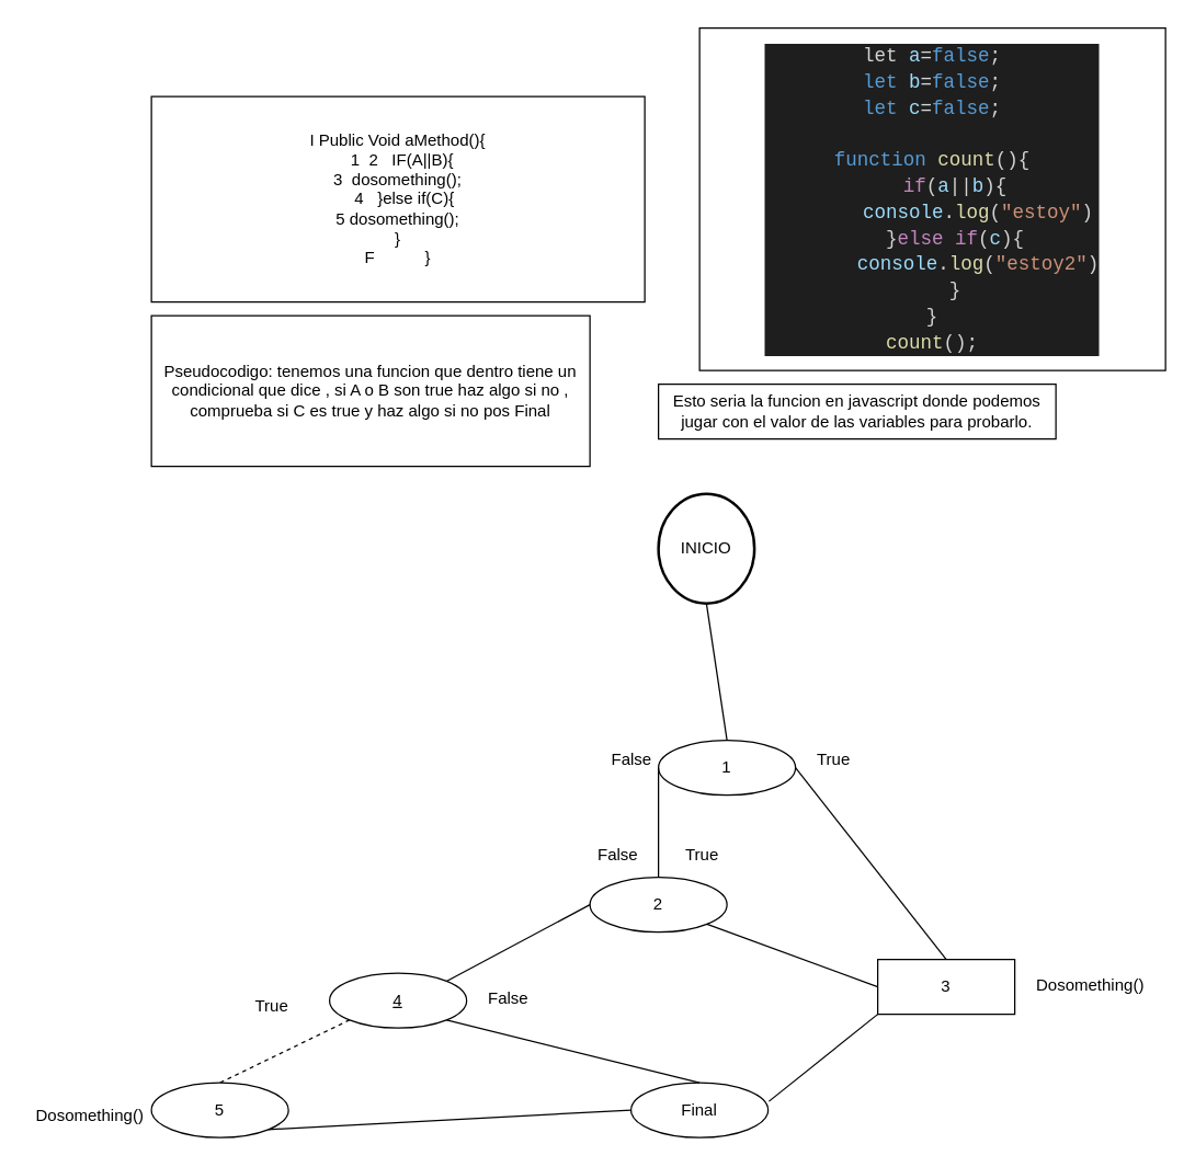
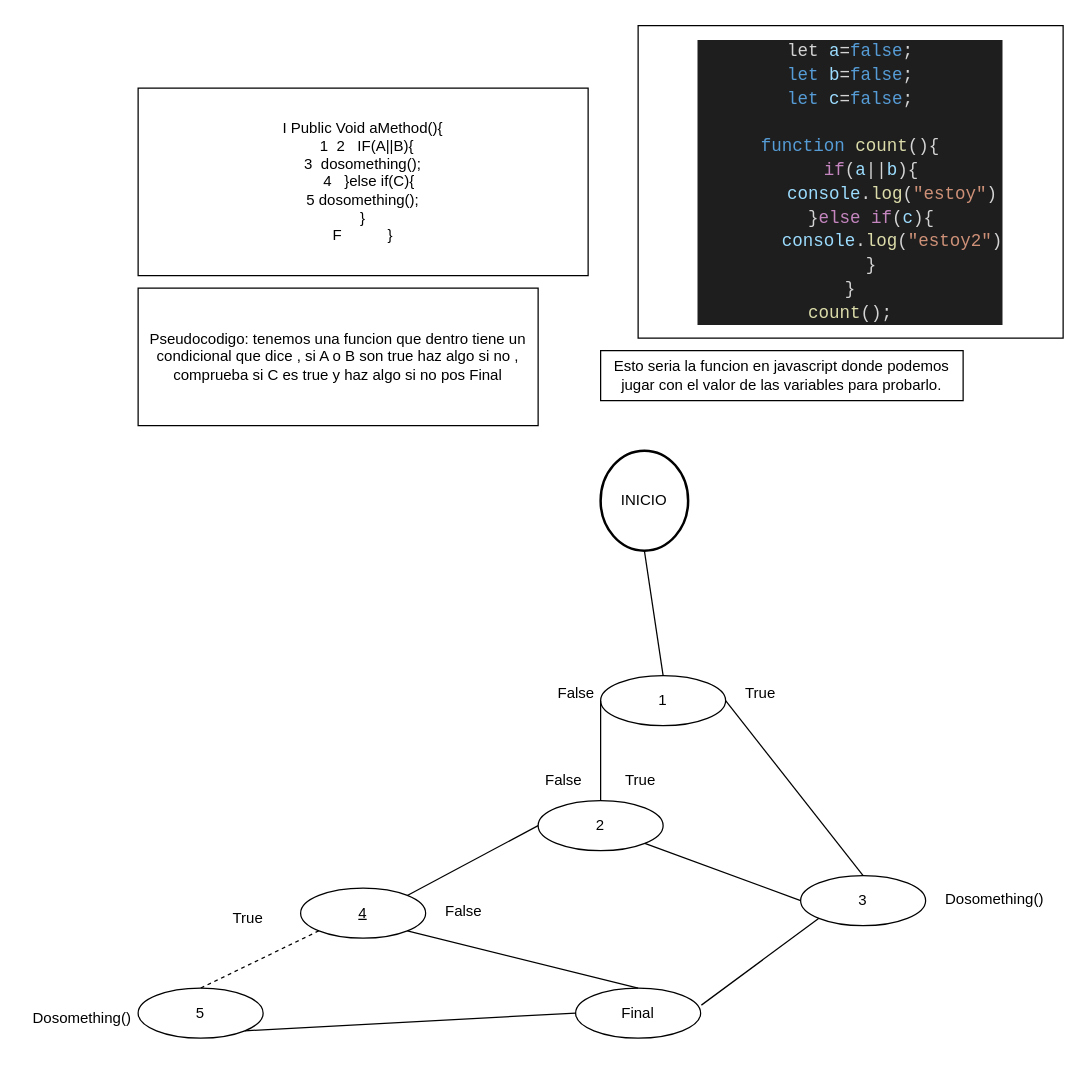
- <mxCell id="10" value="3" style="whiteSpace=wrap;html=1;align=center;rounded=0;" parent="1" vertex="1"><mxGeometry x="640" y="700" width="100" height="40" as="geometry" /></mxCell>
+ <mxCell id="10" value="3" style="ellipse;whiteSpace=wrap;html=1;align=center;" parent="1" vertex="1"><mxGeometry x="640" y="700" width="100" height="40" as="geometry" /></mxCell>
